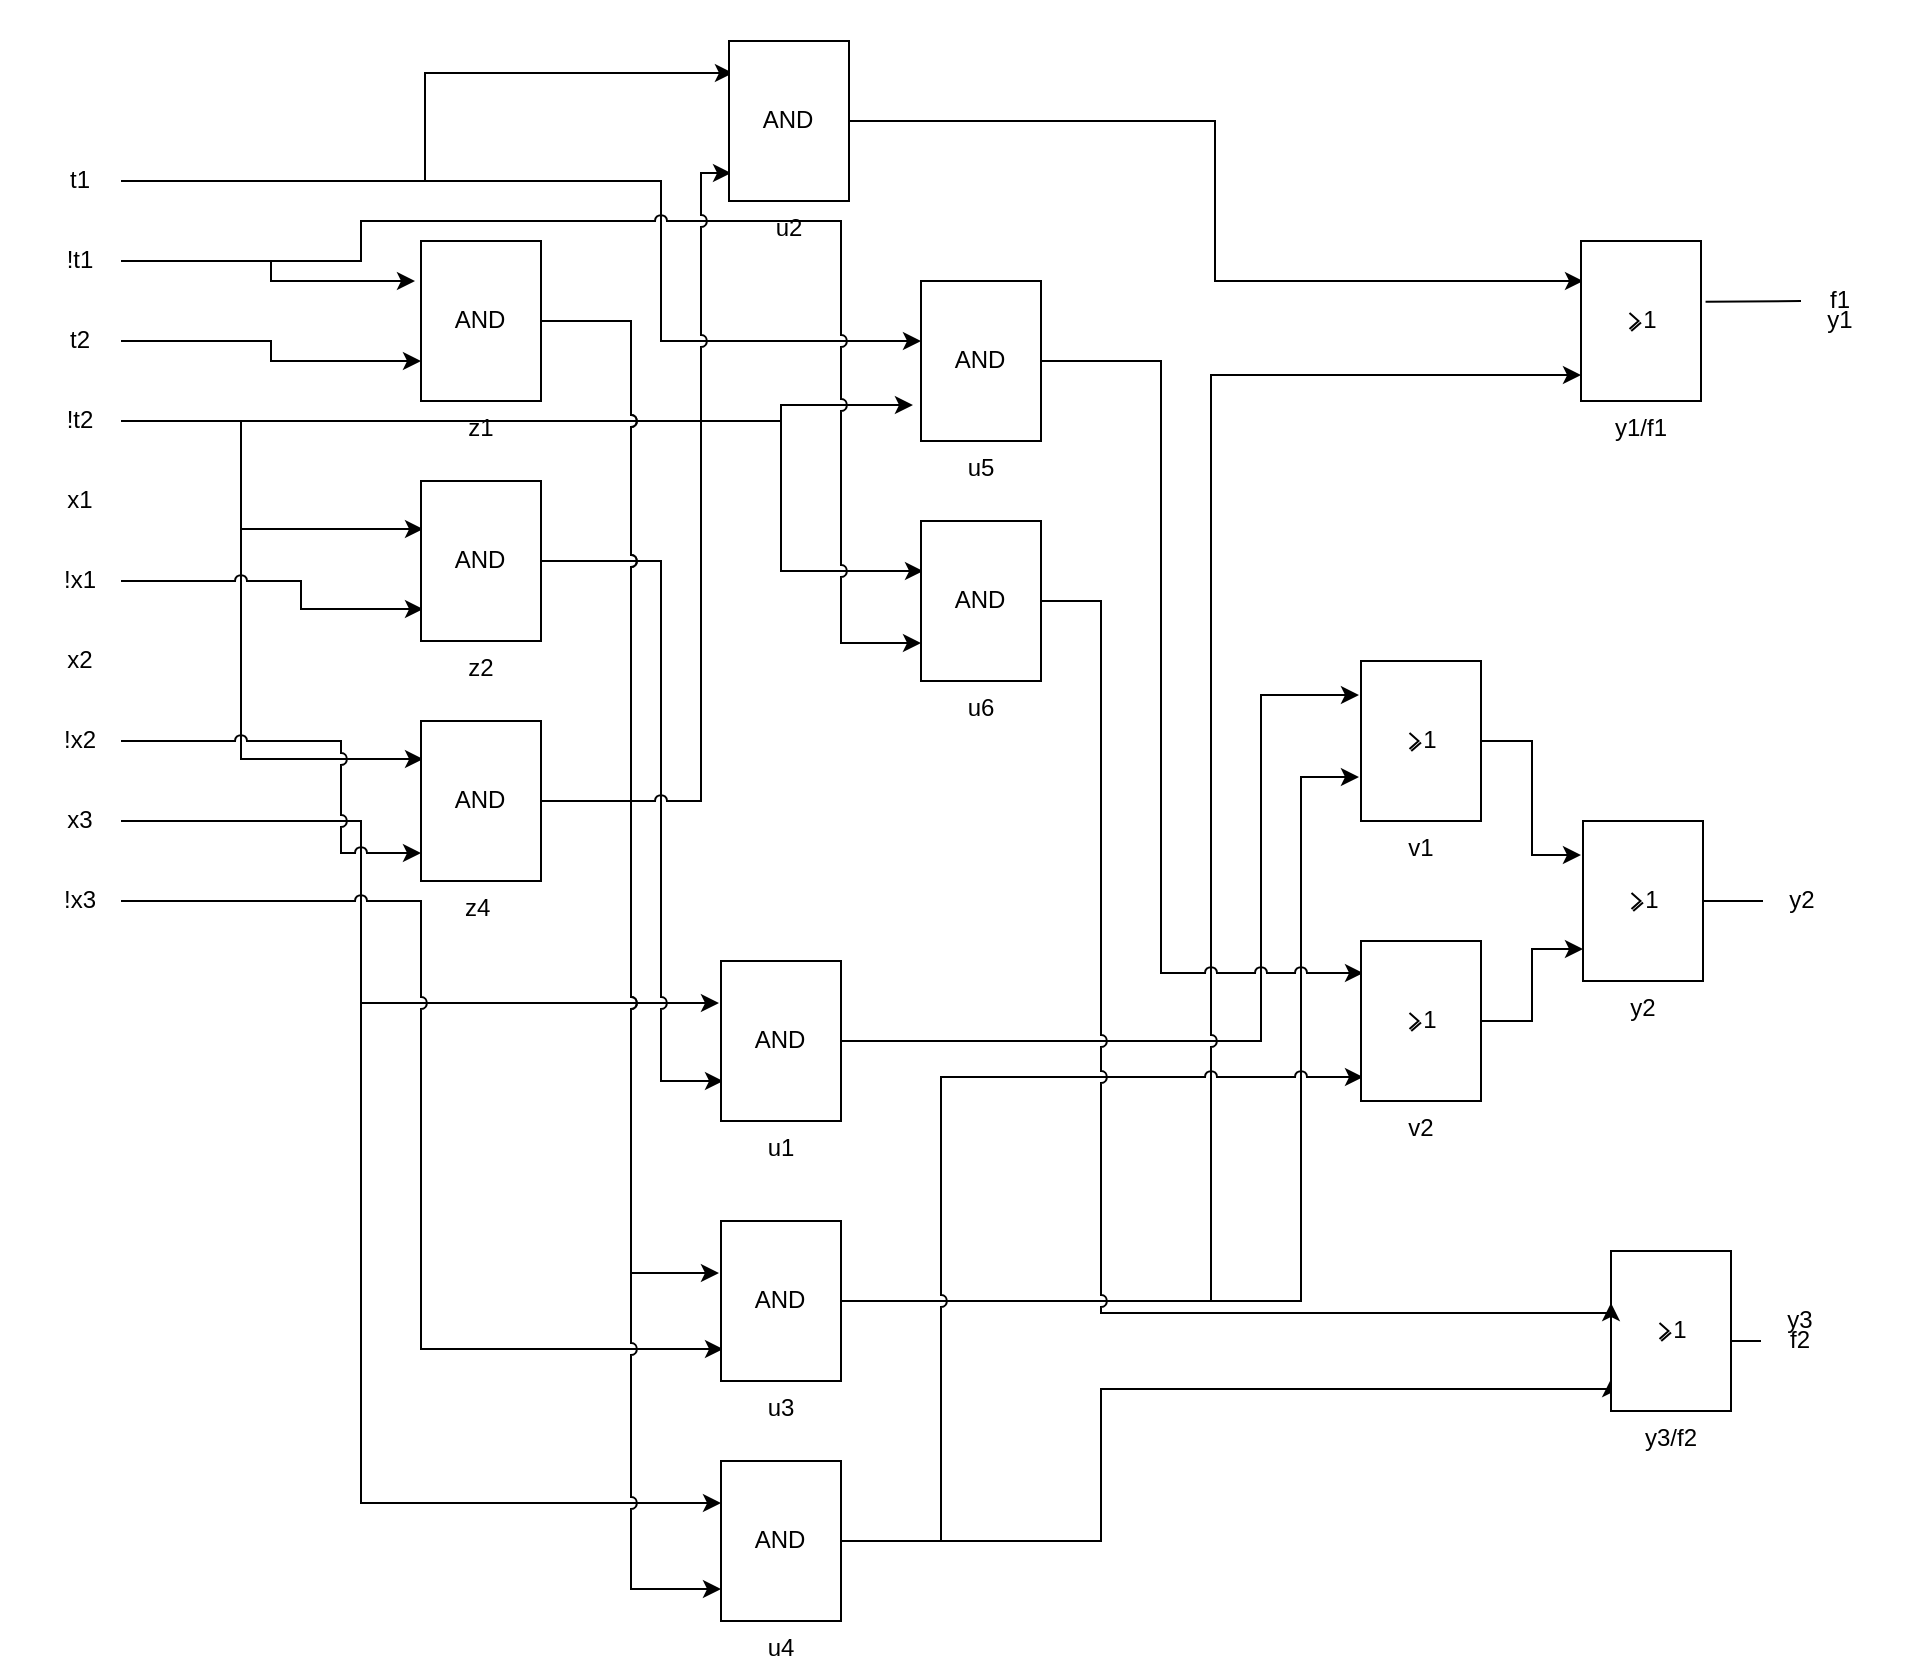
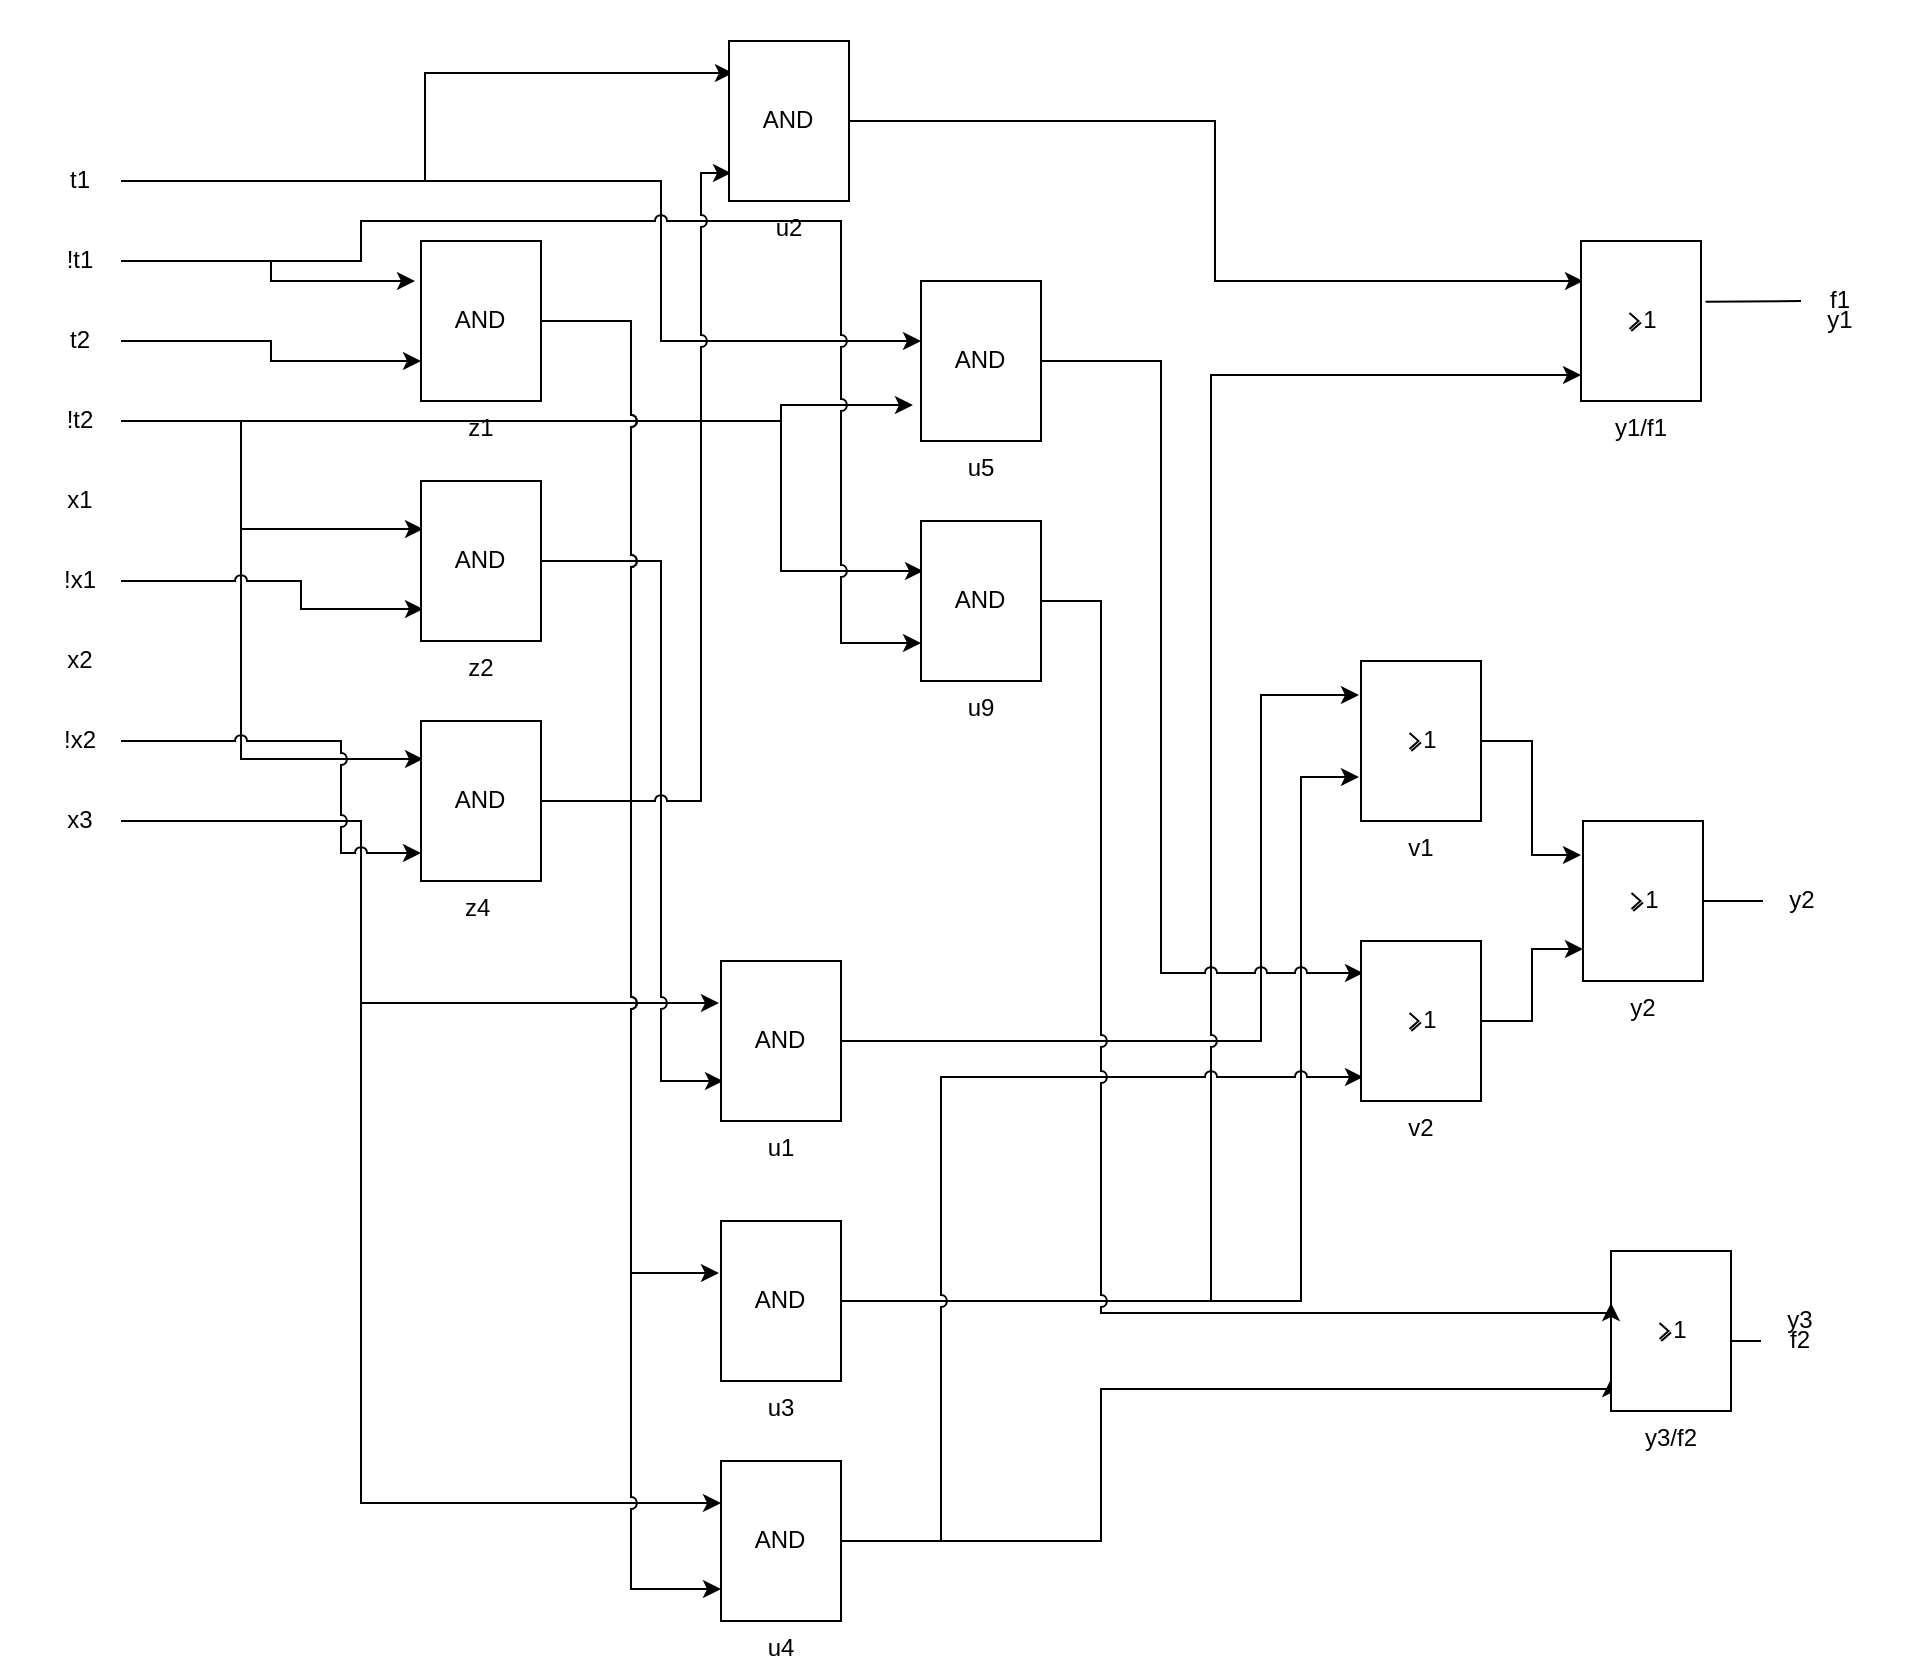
- <mxCell id="59" value="u6" style="verticalLabelPosition=bottom;shadow=0;dashed=0;align=center;html=1;verticalAlign=top;shape=mxgraph.electrical.iec_logic_gates.and;" vertex="1" parent="1"><mxGeometry x="460" y="260" width="60" height="80" as="geometry" /></mxCell>
+ <mxCell id="59" value="u9" style="verticalLabelPosition=bottom;shadow=0;dashed=0;align=center;html=1;verticalAlign=top;shape=mxgraph.electrical.iec_logic_gates.and;" vertex="1" parent="1"><mxGeometry x="460" y="260" width="60" height="80" as="geometry" /></mxCell>
- <mxCell id="23" value="!x3" style="text;html=1;strokeColor=none;fillColor=none;align=center;verticalAlign=middle;whiteSpace=wrap;rounded=0;" parent="1" vertex="1"><mxGeometry x="20" y="440" width="40" height="20" as="geometry" /></mxCell>
- <mxCell id="22" style="edgeStyle=orthogonalEdgeStyle;rounded=0;jumpStyle=arc;orthogonalLoop=1;jettySize=auto;html=1;entryX=0.017;entryY=0.8;entryDx=0;entryDy=0;entryPerimeter=0;" edge="1" parent="1" source="23" target="47"><mxGeometry relative="1" as="geometry" /></mxCell>
